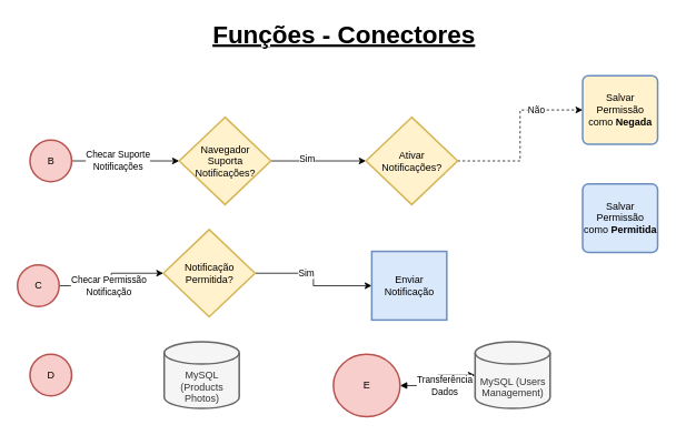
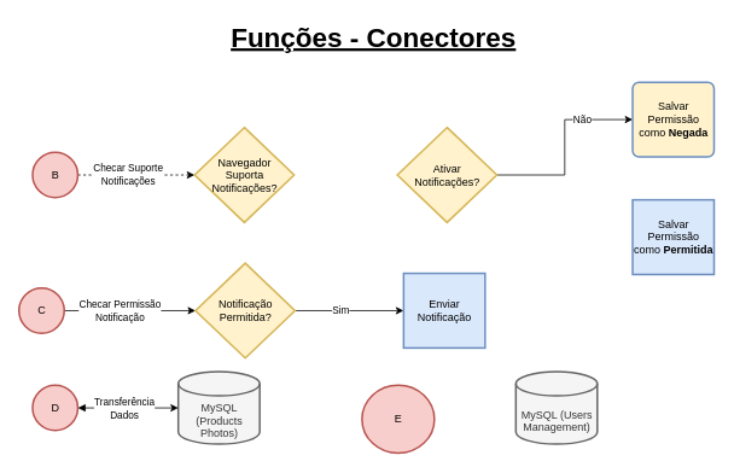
- <mxCell id="3" style="edgeStyle=orthogonalEdgeStyle;rounded=0;orthogonalLoop=1;jettySize=auto;html=1;entryX=0;entryY=0.5;entryDx=0;entryDy=0;entryPerimeter=0;" parent="1" source="5" target="8" edge="1"><mxGeometry relative="1" as="geometry" /></mxCell>
+ <mxCell id="3" style="edgeStyle=orthogonalEdgeStyle;rounded=0;orthogonalLoop=1;jettySize=auto;html=1;entryX=0;entryY=0.5;entryDx=0;entryDy=0;entryPerimeter=0;dashed=1;" parent="1" source="5" target="8" edge="1"><mxGeometry relative="1" as="geometry" /></mxCell>
- <mxCell id="6" style="edgeStyle=orthogonalEdgeStyle;rounded=0;orthogonalLoop=1;jettySize=auto;html=1;entryX=0;entryY=0.5;entryDx=0;entryDy=0;entryPerimeter=0;" parent="1" source="8" target="11" edge="1"><mxGeometry relative="1" as="geometry" /></mxCell>
- <mxCell id="7" value="Sim" style="edgeLabel;html=1;align=center;verticalAlign=middle;resizable=0;points=[];" parent="6" vertex="1" connectable="0"><mxGeometry x="-0.25" y="3" relative="1" as="geometry"><mxPoint as="offset" /></mxGeometry></mxCell>
- <mxCell id="9" style="edgeStyle=orthogonalEdgeStyle;rounded=0;orthogonalLoop=1;jettySize=auto;html=1;entryX=0;entryY=0.5;entryDx=0;entryDy=0;dashed=1;" parent="1" source="11" target="12" edge="1"><mxGeometry relative="1" as="geometry" /></mxCell>
+ <mxCell id="9" style="edgeStyle=orthogonalEdgeStyle;rounded=0;orthogonalLoop=1;jettySize=auto;html=1;entryX=0;entryY=0.5;entryDx=0;entryDy=0;" parent="1" source="11" target="12" edge="1"><mxGeometry relative="1" as="geometry" /></mxCell>
- <mxCell id="13" value="Salvar Permissão como &lt;b&gt;Permitida&lt;/b&gt;" style="rounded=1;whiteSpace=wrap;html=1;absoluteArcSize=1;arcSize=14;strokeWidth=2;fillColor=#dae8fc;strokeColor=#6c8ebf;" parent="1" vertex="1"><mxGeometry x="698.5" y="220" width="90" height="82.5" as="geometry" /></mxCell>
+ <mxCell id="13" value="Salvar Permissão como &lt;b&gt;Permitida&lt;/b&gt;" style="whiteSpace=wrap;html=1;absoluteArcSize=1;arcSize=14;strokeWidth=2;fillColor=#dae8fc;strokeColor=#6c8ebf;rounded=0;" parent="1" vertex="1"><mxGeometry x="698.5" y="220" width="90" height="82.5" as="geometry" /></mxCell>
- <mxCell id="19" value="Notificação Permitida?" style="strokeWidth=2;html=1;shape=mxgraph.flowchart.decision;whiteSpace=wrap;fillColor=#fff2cc;strokeColor=#d6b656;" parent="1" vertex="1"><mxGeometry x="195.5" y="275" width="110" height="105" as="geometry" /></mxCell>
+ <mxCell id="19" value="Notificação Permitida?" style="strokeWidth=2;html=1;shape=mxgraph.flowchart.decision;whiteSpace=wrap;fillColor=#fff2cc;strokeColor=#d6b656;" parent="1" vertex="1"><mxGeometry x="215.5" y="290" width="110" height="105" as="geometry" /></mxCell>
+ <mxCell id="24" style="edgeStyle=orthogonalEdgeStyle;rounded=0;orthogonalLoop=1;jettySize=auto;html=1;startArrow=block;startFill=1;" parent="1" source="26" target="28" edge="1"><mxGeometry relative="1" as="geometry" /></mxCell>
+ <mxCell id="25" value="Transferência&lt;br&gt;Dados" style="edgeLabel;html=1;align=center;verticalAlign=middle;resizable=0;points=[];" parent="24" vertex="1" connectable="0"><mxGeometry x="-0.24" y="4" relative="1" as="geometry"><mxPoint x="9" y="4" as="offset" /></mxGeometry></mxCell>
- <mxCell id="21" style="edgeStyle=orthogonalEdgeStyle;rounded=0;orthogonalLoop=1;jettySize=auto;html=1;entryX=0;entryY=0.5;entryDx=0;entryDy=0;entryPerimeter=0;startArrow=block;startFill=1;" parent="1" source="23" target="27" edge="1"><mxGeometry relative="1" as="geometry" /></mxCell>
- <mxCell id="22" value="Transferência&lt;br&gt;Dados" style="edgeLabel;html=1;align=center;verticalAlign=middle;resizable=0;points=[];" parent="21" vertex="1" connectable="0"><mxGeometry x="-0.214" y="-3" relative="1" as="geometry"><mxPoint x="13" y="-3" as="offset" /></mxGeometry></mxCell>
